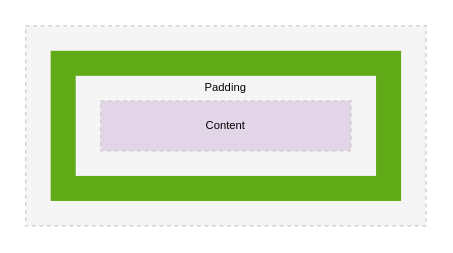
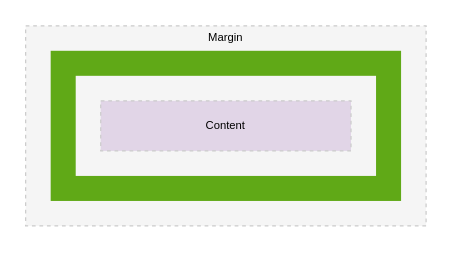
+ <mxCell id="5" value="Margin" style="text;html=1;strokeColor=none;fillColor=none;align=center;verticalAlign=middle;whiteSpace=wrap;rounded=0;dashed=1;fontSize=9;" vertex="1" parent="3"><mxGeometry x="140" width="40" height="20" as="geometry" /></mxCell>
- <mxCell id="12" value="Padding" style="text;html=1;strokeColor=none;fillColor=none;align=center;verticalAlign=middle;whiteSpace=wrap;rounded=0;dashed=1;fontSize=9;" vertex="1" parent="10"><mxGeometry x="160" y="60" width="40" height="20" as="geometry" /></mxCell>
